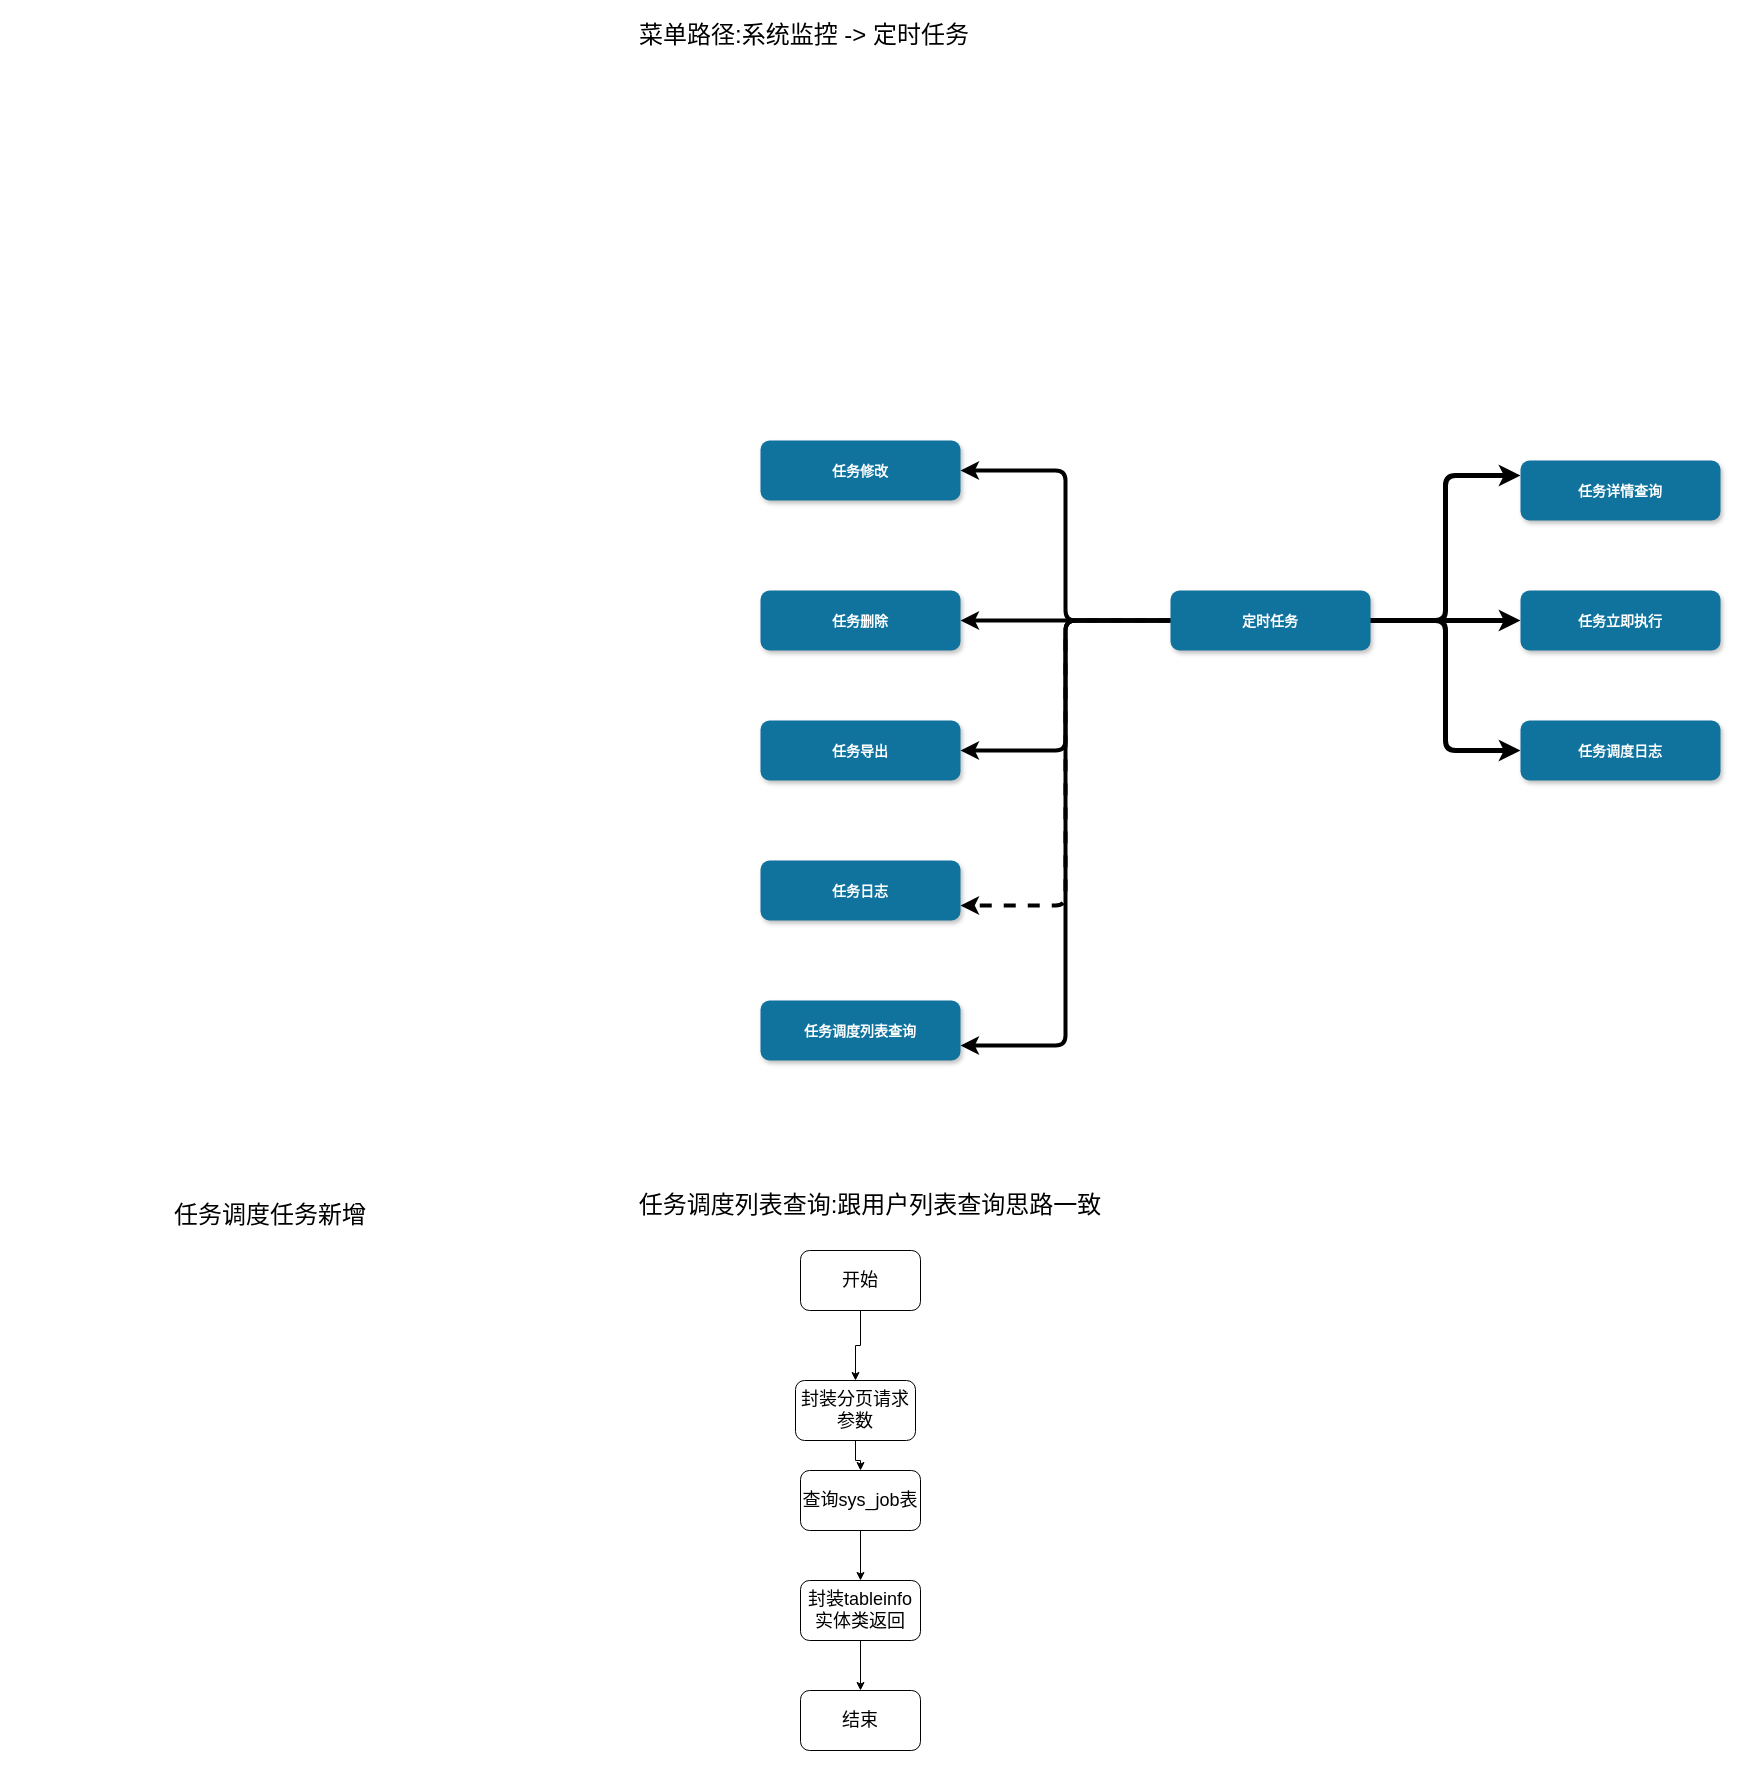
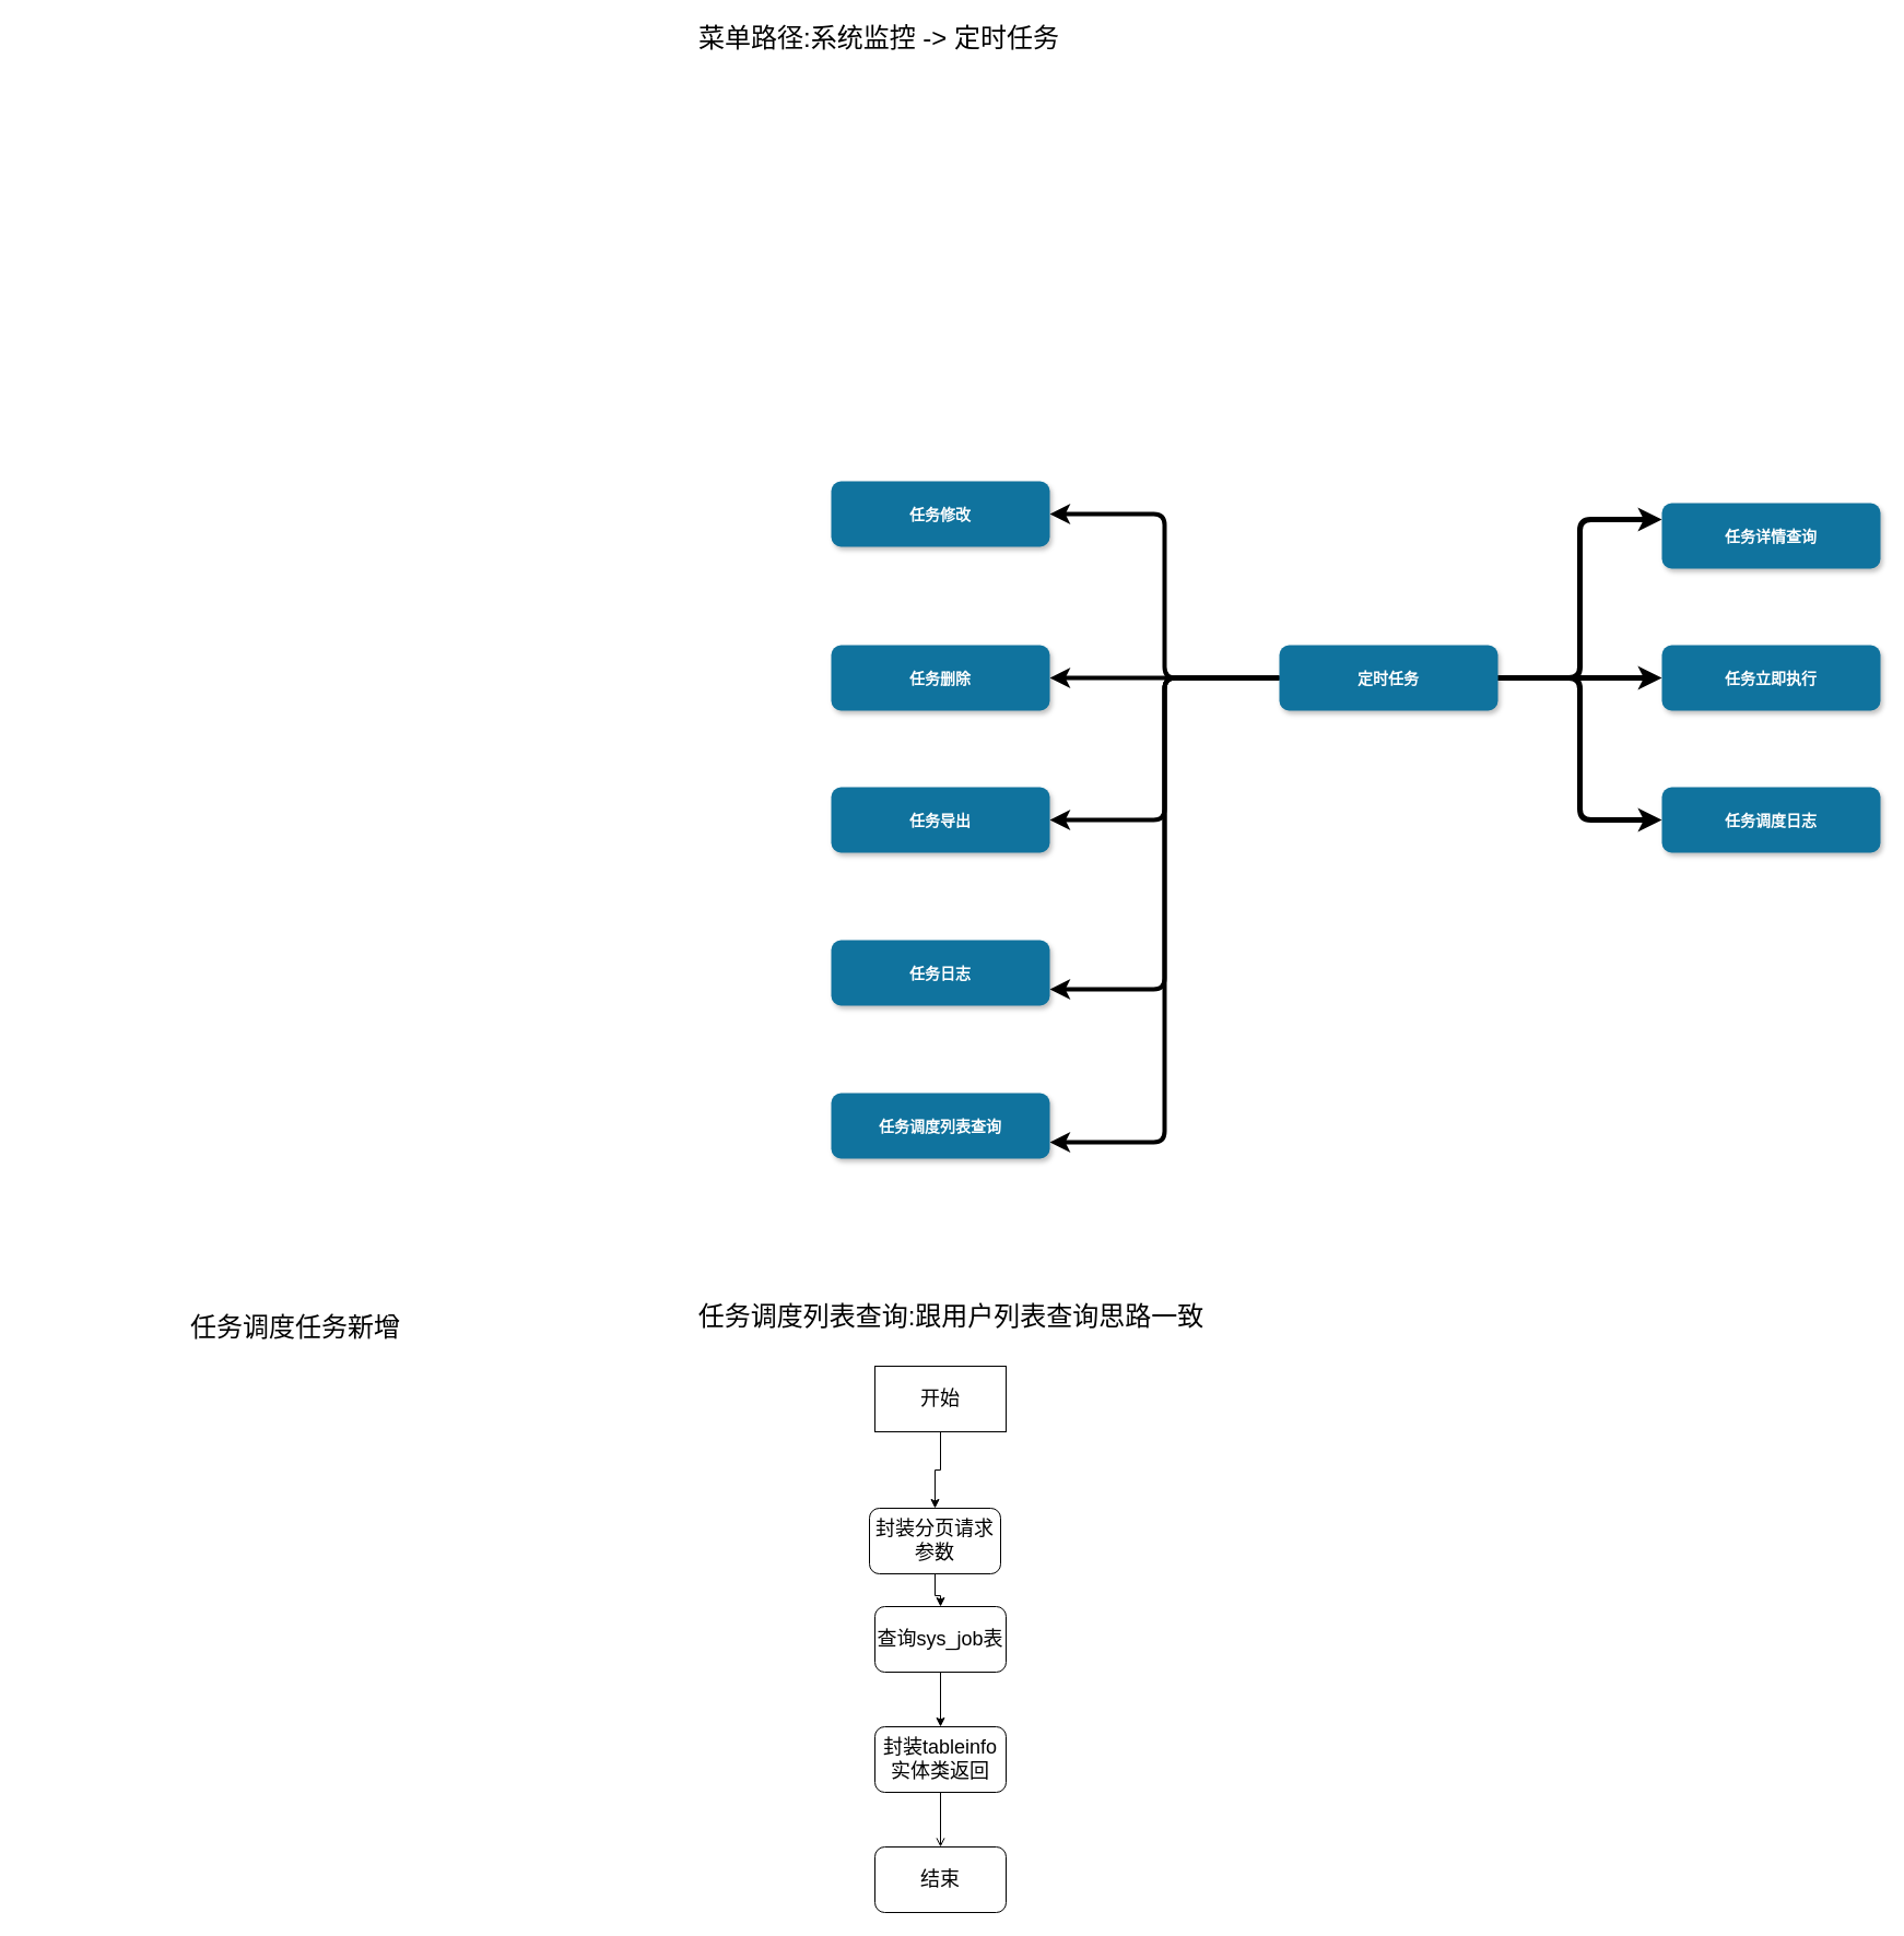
- <mxCell id="5" style="edgeStyle=orthogonalEdgeStyle;rounded=1;orthogonalLoop=1;jettySize=auto;html=1;entryX=1;entryY=0.75;entryDx=0;entryDy=0;strokeWidth=4;curved=0;dashed=1;" parent="1" source="10" target="15" edge="1"><mxGeometry relative="1" as="geometry" /></mxCell>
+ <mxCell id="5" style="edgeStyle=orthogonalEdgeStyle;rounded=1;orthogonalLoop=1;jettySize=auto;html=1;entryX=1;entryY=0.75;entryDx=0;entryDy=0;strokeWidth=4;curved=0;" parent="1" source="10" target="15" edge="1"><mxGeometry relative="1" as="geometry" /></mxCell>
- <mxCell id="22" value="&lt;font style=&quot;font-size: 18px;&quot;&gt;开始&lt;/font&gt;" style="rounded=1;whiteSpace=wrap;html=1;" parent="1" vertex="1"><mxGeometry x="800" y="1250" width="120" height="60" as="geometry" /></mxCell>
+ <mxCell id="22" value="&lt;font style=&quot;font-size: 18px;&quot;&gt;开始&lt;/font&gt;" style="whiteSpace=wrap;html=1;rounded=0;" parent="1" vertex="1"><mxGeometry x="800" y="1250" width="120" height="60" as="geometry" /></mxCell>
- <mxCell id="27" style="edgeStyle=orthogonalEdgeStyle;rounded=0;orthogonalLoop=1;jettySize=auto;html=1;entryX=0.5;entryY=0;entryDx=0;entryDy=0;" parent="1" source="28" target="29" edge="1"><mxGeometry relative="1" as="geometry" /></mxCell>
+ <mxCell id="27" style="edgeStyle=orthogonalEdgeStyle;rounded=0;orthogonalLoop=1;jettySize=auto;html=1;entryX=0.5;entryY=0;entryDx=0;entryDy=0;endArrow=open;" parent="1" source="28" target="29" edge="1"><mxGeometry relative="1" as="geometry" /></mxCell>
